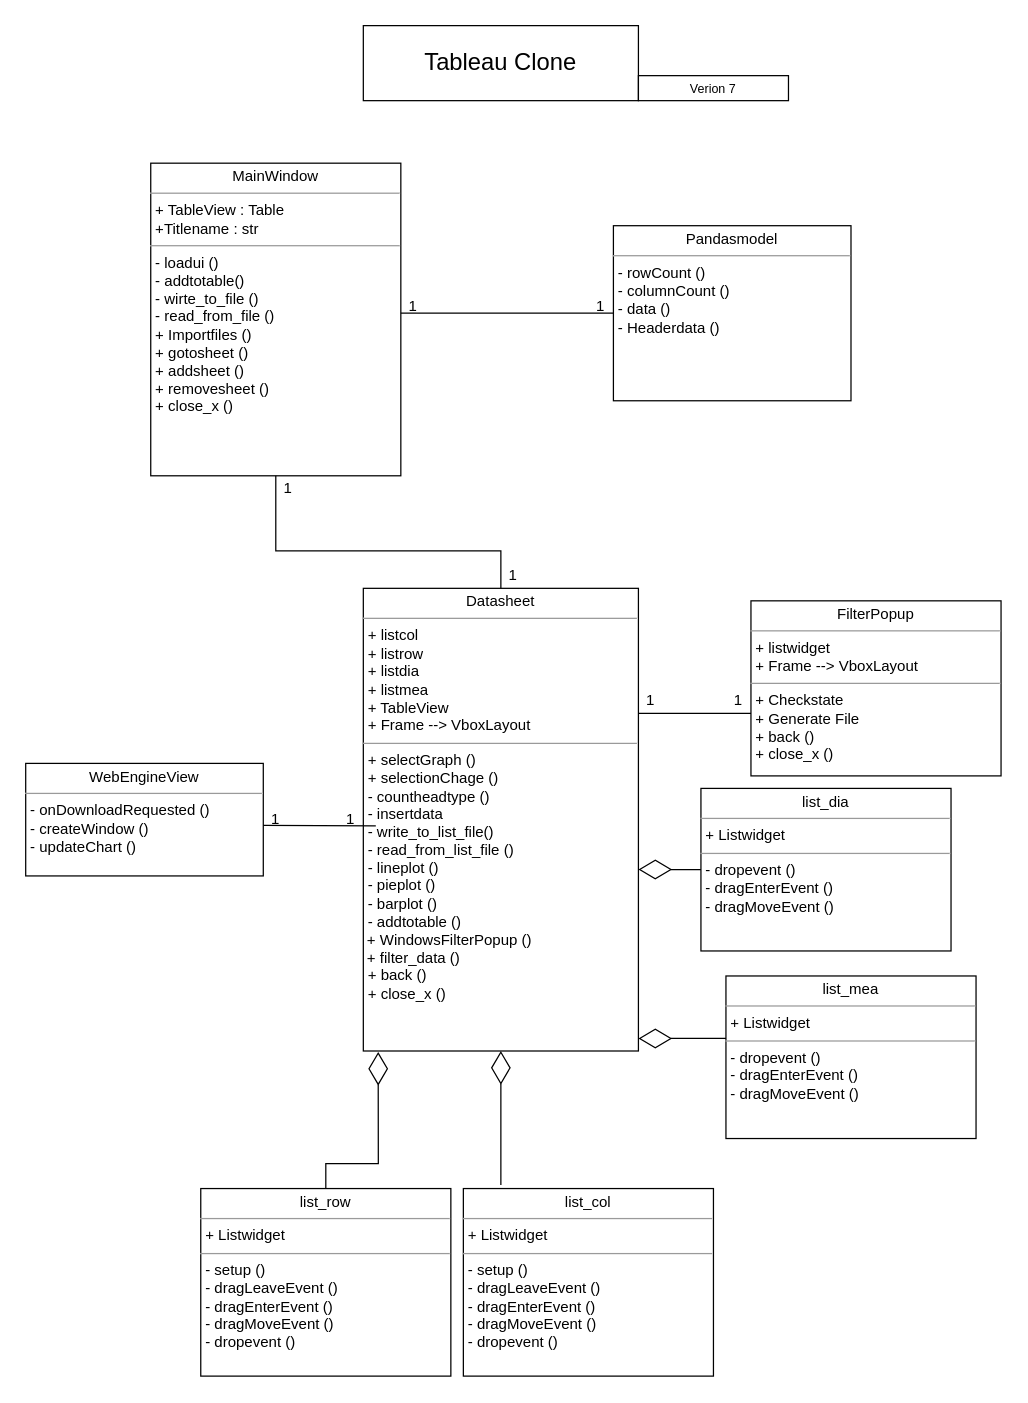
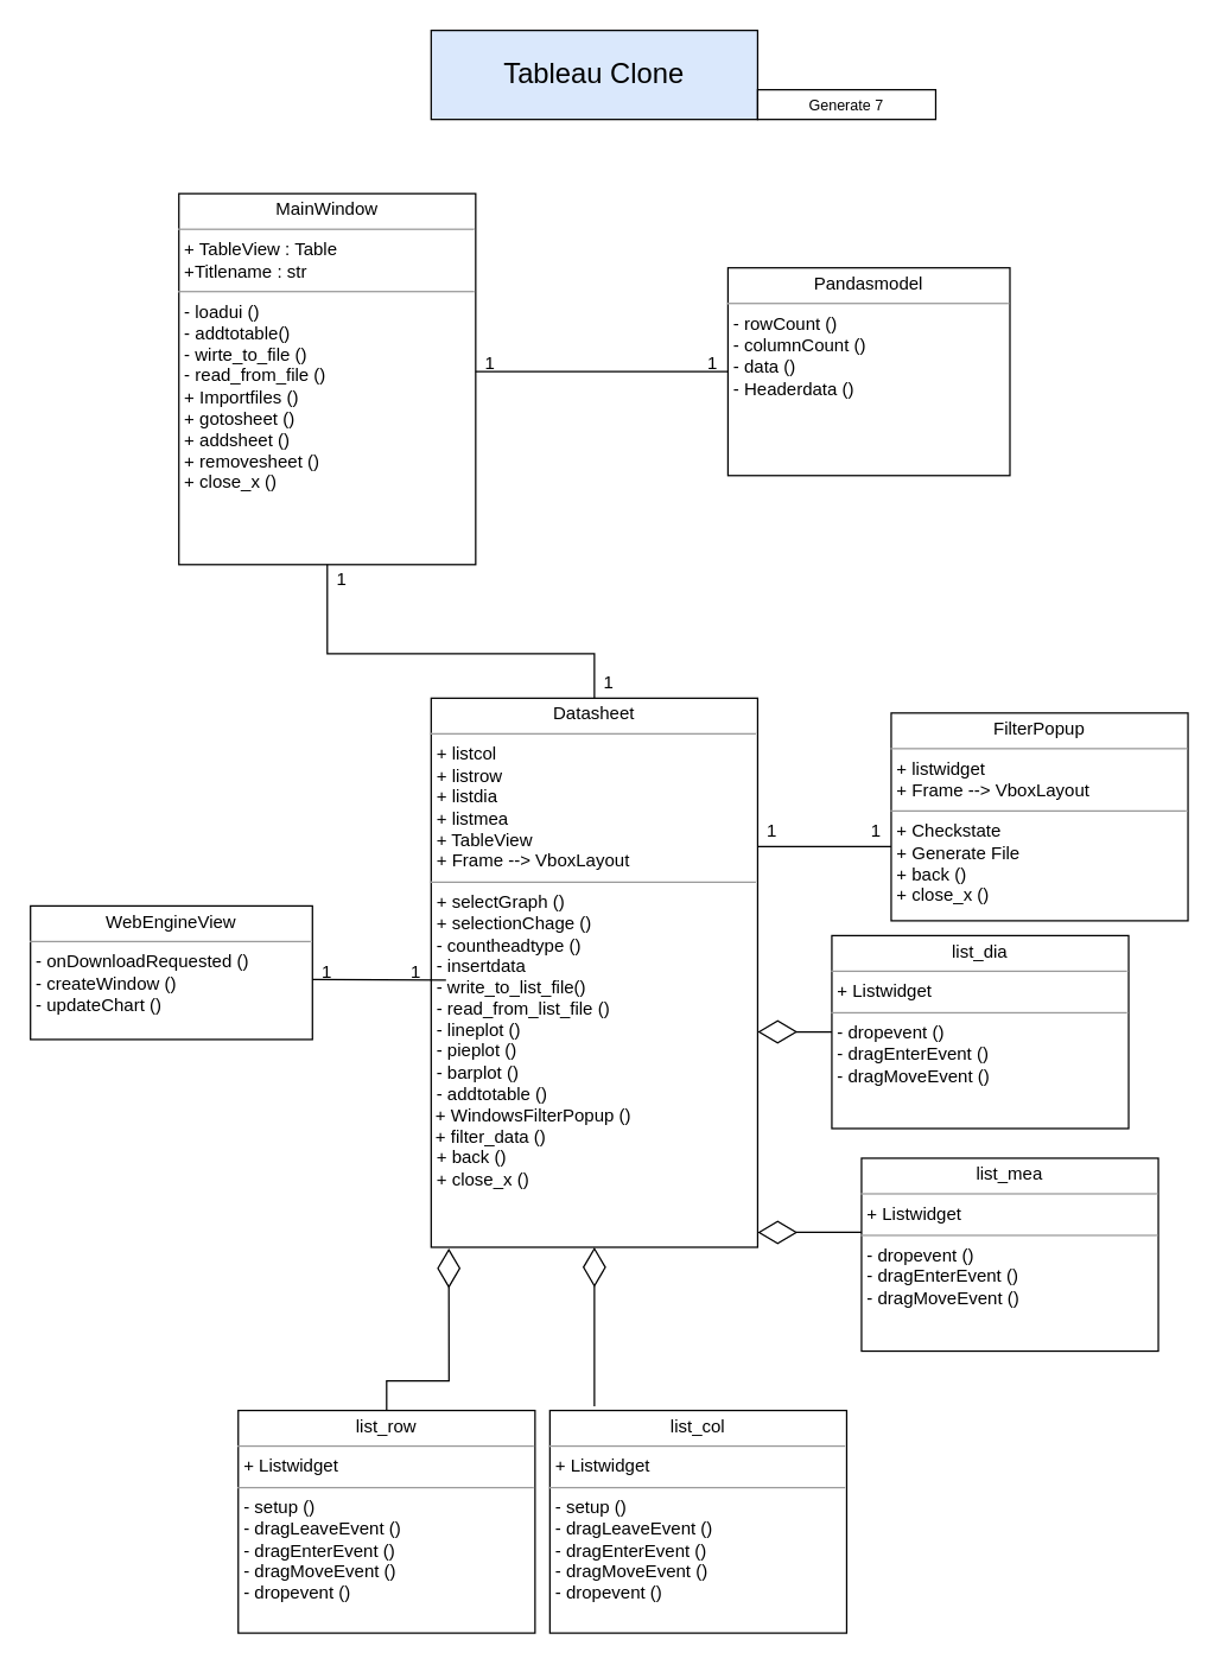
- <mxCell id="14" value="&lt;font style=&quot;font-size: 19px&quot;&gt;Tableau Clone&lt;/font&gt;" style="rounded=0;whiteSpace=wrap;html=1;" parent="1" vertex="1"><mxGeometry x="290" y="20" width="220" height="60" as="geometry" /></mxCell>
+ <mxCell id="14" value="&lt;font style=&quot;font-size: 19px&quot;&gt;Tableau Clone&lt;/font&gt;" style="rounded=0;whiteSpace=wrap;html=1;fillColor=#dae8fc;" parent="1" vertex="1"><mxGeometry x="290" y="20" width="220" height="60" as="geometry" /></mxCell>
- <mxCell id="28" value="&lt;font style=&quot;font-size: 10px&quot;&gt;Verion 7&lt;/font&gt;" style="rounded=0;whiteSpace=wrap;html=1;" vertex="1" parent="1"><mxGeometry x="510" y="60" width="120" height="20" as="geometry" /></mxCell>
+ <mxCell id="28" value="&lt;font style=&quot;font-size: 10px&quot;&gt;Generate 7&lt;/font&gt;" style="rounded=0;whiteSpace=wrap;html=1;" vertex="1" parent="1"><mxGeometry x="510" y="60" width="120" height="20" as="geometry" /></mxCell>
